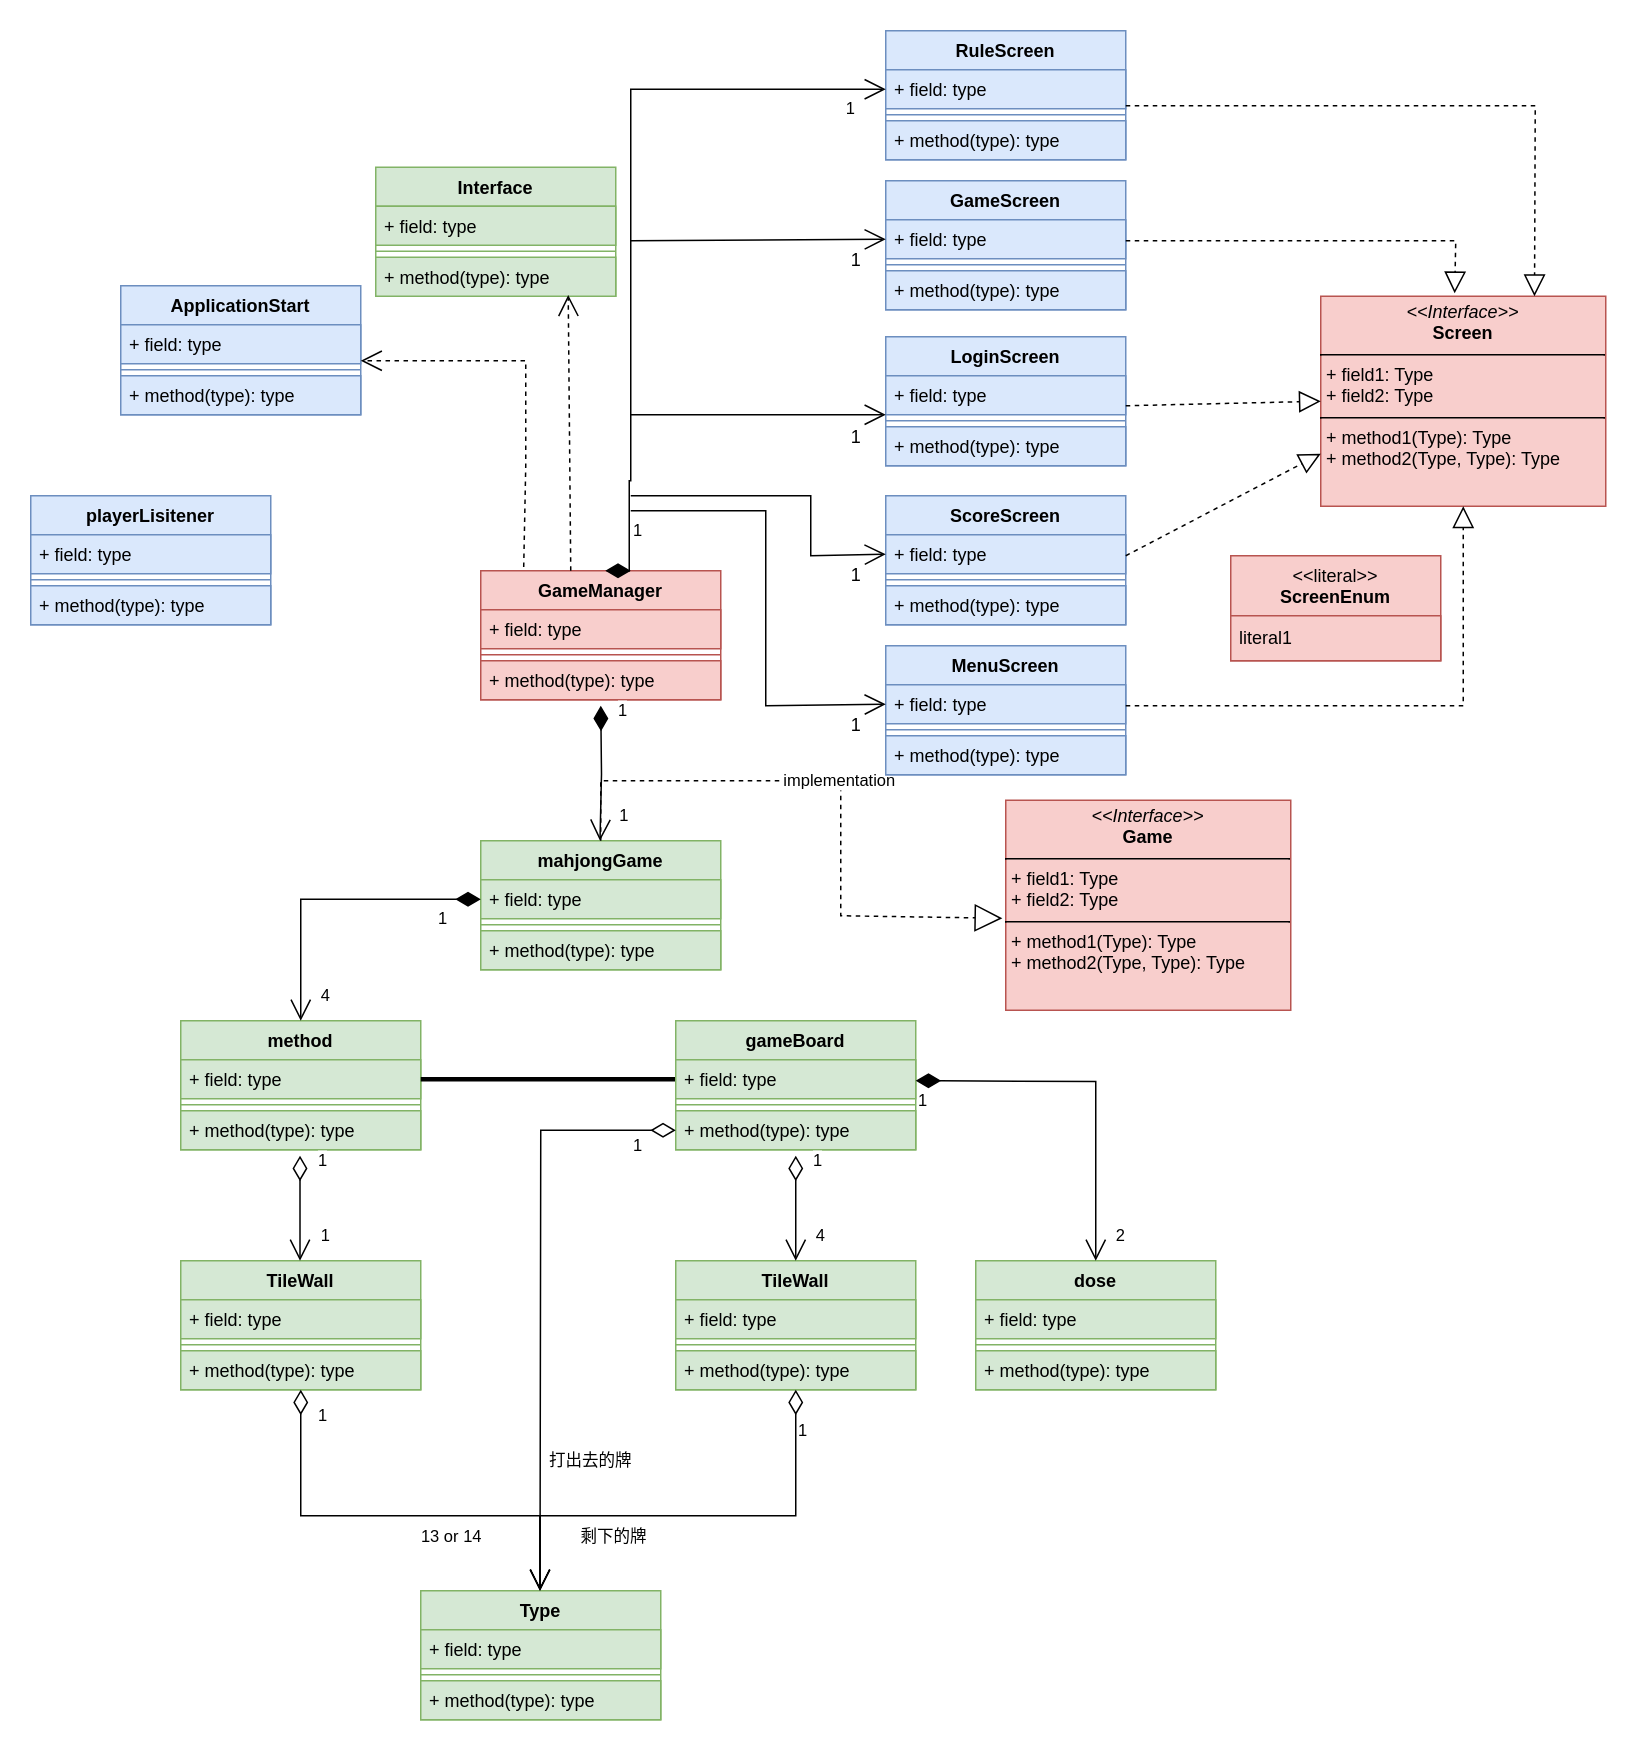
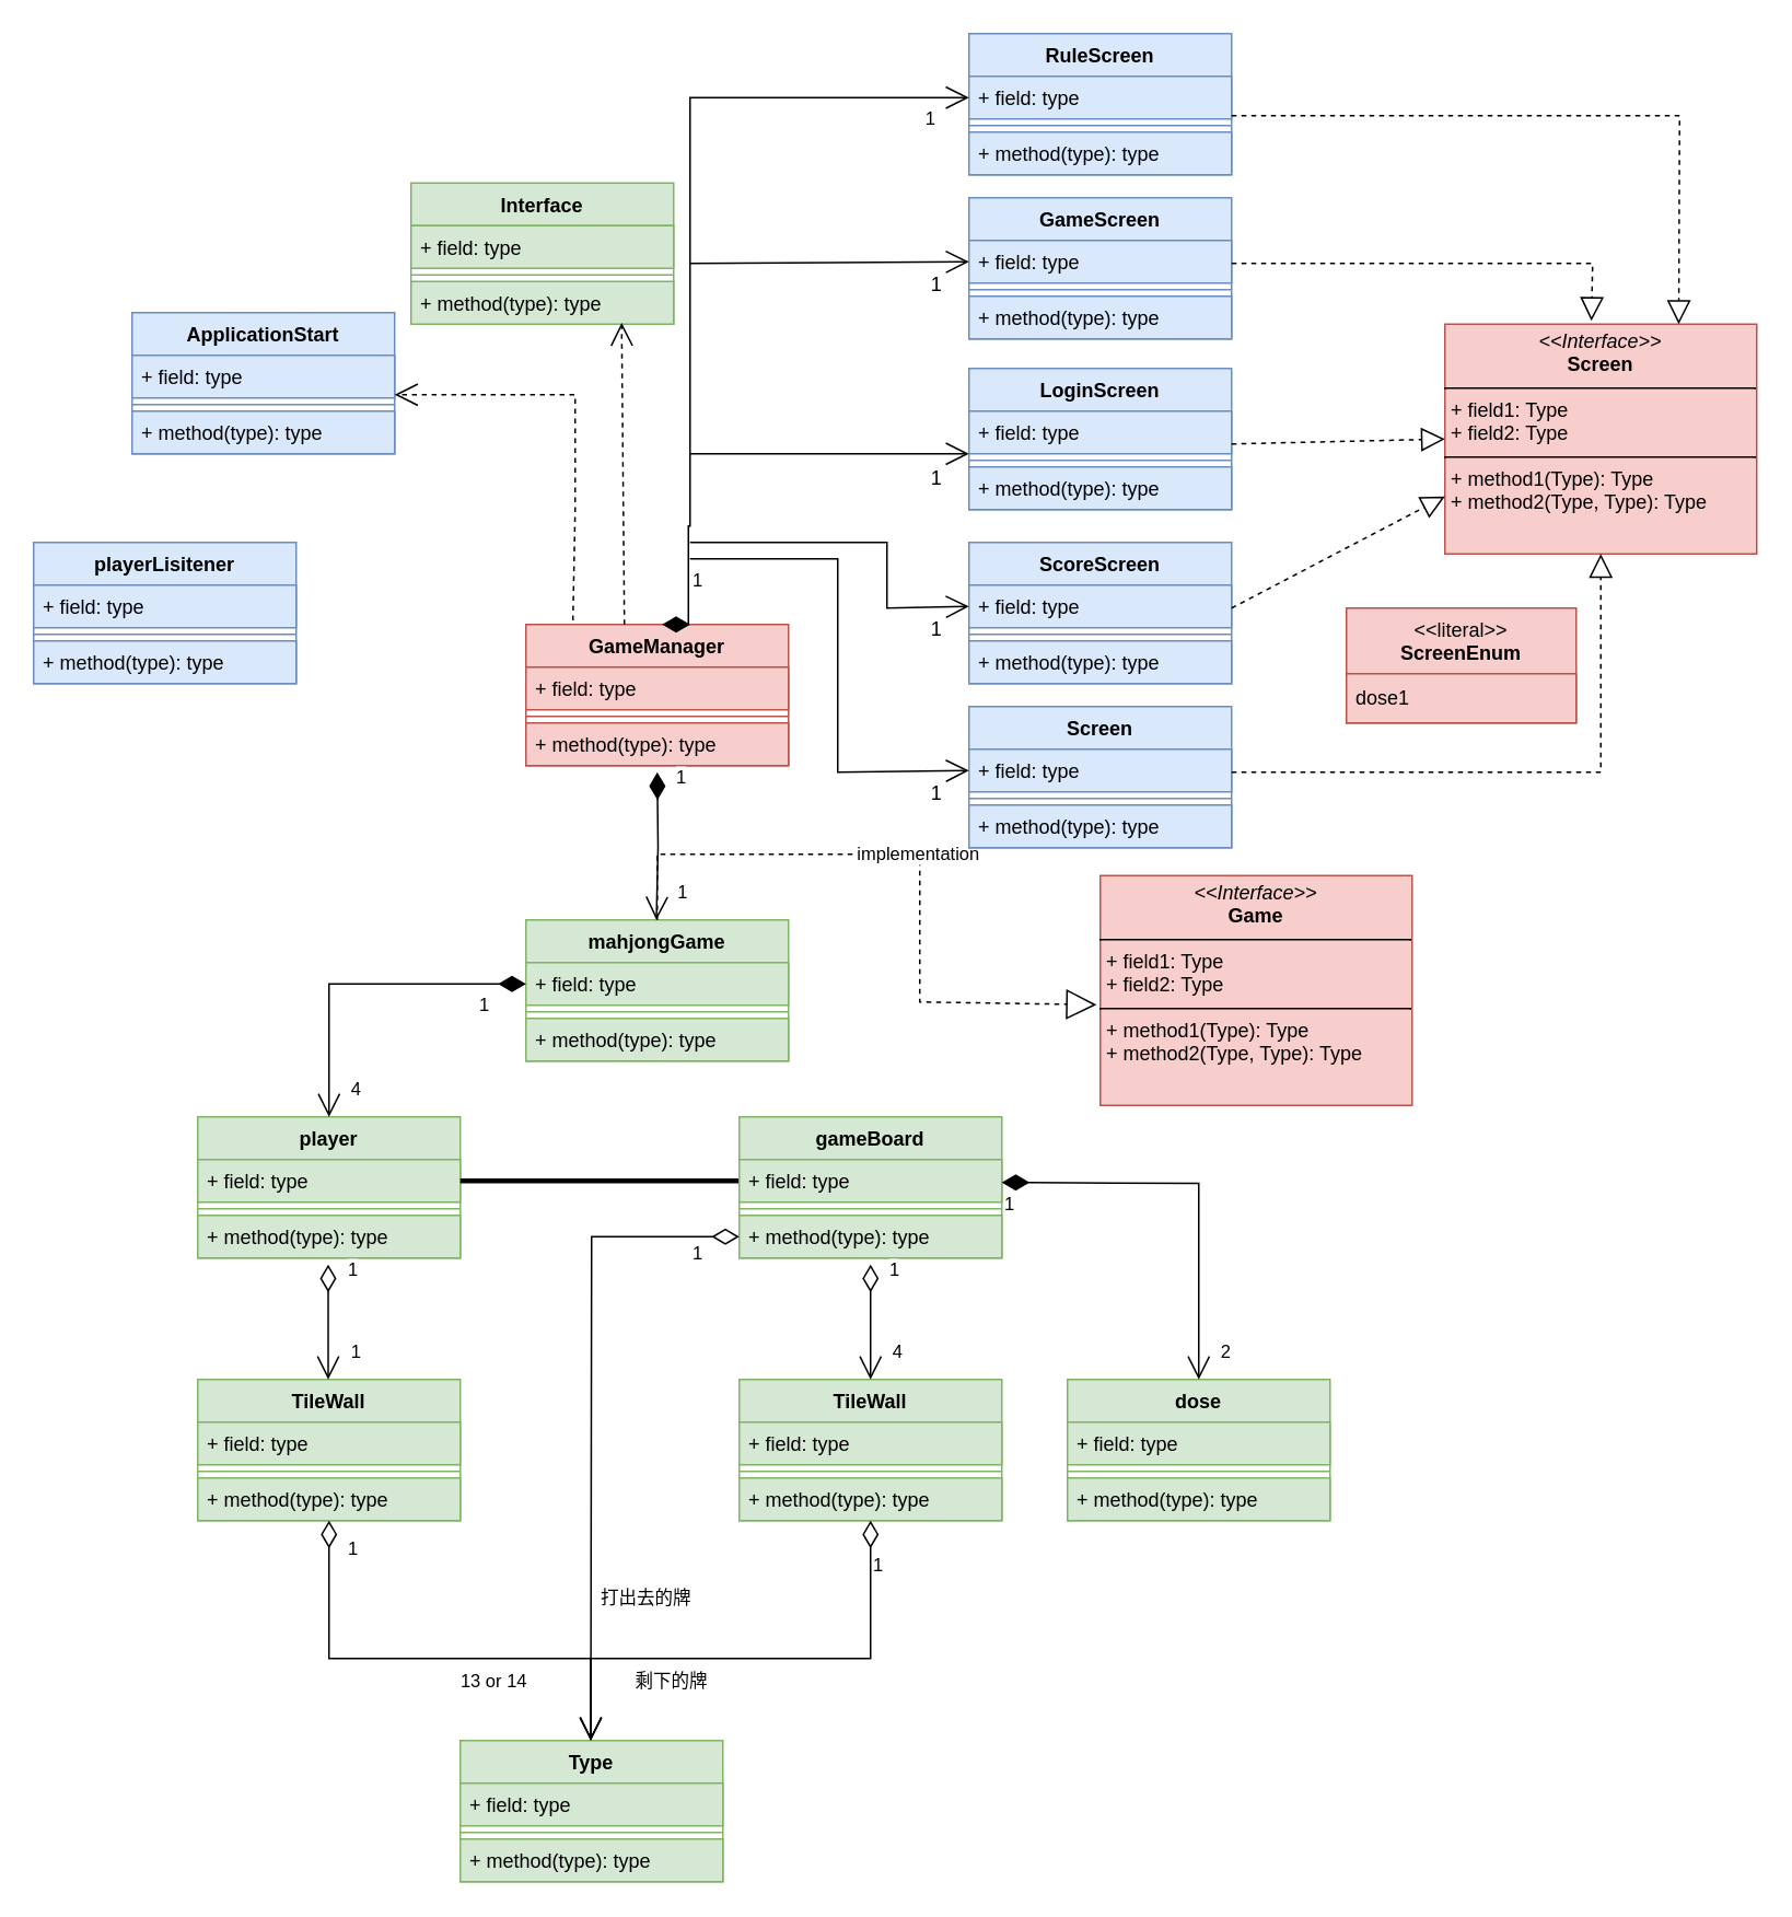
- <mxCell id="64" value="literal1" style="text;html=1;strokeColor=#b85450;fillColor=#f8cecc;align=left;verticalAlign=middle;spacingLeft=4;spacingRight=4;overflow=hidden;rotatable=0;points=[[0,0.5],[1,0.5]];portConstraint=eastwest;whiteSpace=wrap;" vertex="1" parent="63"><mxGeometry y="40" width="140" height="30" as="geometry" /></mxCell>
+ <mxCell id="64" value="dose1" style="text;html=1;strokeColor=#b85450;fillColor=#f8cecc;align=left;verticalAlign=middle;spacingLeft=4;spacingRight=4;overflow=hidden;rotatable=0;points=[[0,0.5],[1,0.5]];portConstraint=eastwest;whiteSpace=wrap;" vertex="1" parent="63"><mxGeometry y="40" width="140" height="30" as="geometry" /></mxCell>
- <mxCell id="84" value="MenuScreen" style="swimlane;fontStyle=1;align=center;verticalAlign=top;childLayout=stackLayout;horizontal=1;startSize=26;horizontalStack=0;resizeParent=1;resizeParentMax=0;resizeLast=0;collapsible=1;marginBottom=0;whiteSpace=wrap;html=1;fillColor=#dae8fc;strokeColor=#6c8ebf;" vertex="1" parent="1"><mxGeometry x="590" y="430" width="160" height="86" as="geometry" /></mxCell>
+ <mxCell id="84" value="Screen" style="swimlane;fontStyle=1;align=center;verticalAlign=top;childLayout=stackLayout;horizontal=1;startSize=26;horizontalStack=0;resizeParent=1;resizeParentMax=0;resizeLast=0;collapsible=1;marginBottom=0;whiteSpace=wrap;html=1;fillColor=#dae8fc;strokeColor=#6c8ebf;" vertex="1" parent="1"><mxGeometry x="590" y="430" width="160" height="86" as="geometry" /></mxCell>
- <mxCell id="6" value="method" style="swimlane;fontStyle=1;align=center;verticalAlign=top;childLayout=stackLayout;horizontal=1;startSize=26;horizontalStack=0;resizeParent=1;resizeParentMax=0;resizeLast=0;collapsible=1;marginBottom=0;whiteSpace=wrap;html=1;fillColor=#d5e8d4;strokeColor=#82b366;" parent="1" vertex="1"><mxGeometry x="120" y="680" width="160" height="86" as="geometry" /></mxCell>
+ <mxCell id="6" value="player" style="swimlane;fontStyle=1;align=center;verticalAlign=top;childLayout=stackLayout;horizontal=1;startSize=26;horizontalStack=0;resizeParent=1;resizeParentMax=0;resizeLast=0;collapsible=1;marginBottom=0;whiteSpace=wrap;html=1;fillColor=#d5e8d4;strokeColor=#82b366;" parent="1" vertex="1"><mxGeometry x="120" y="680" width="160" height="86" as="geometry" /></mxCell>
